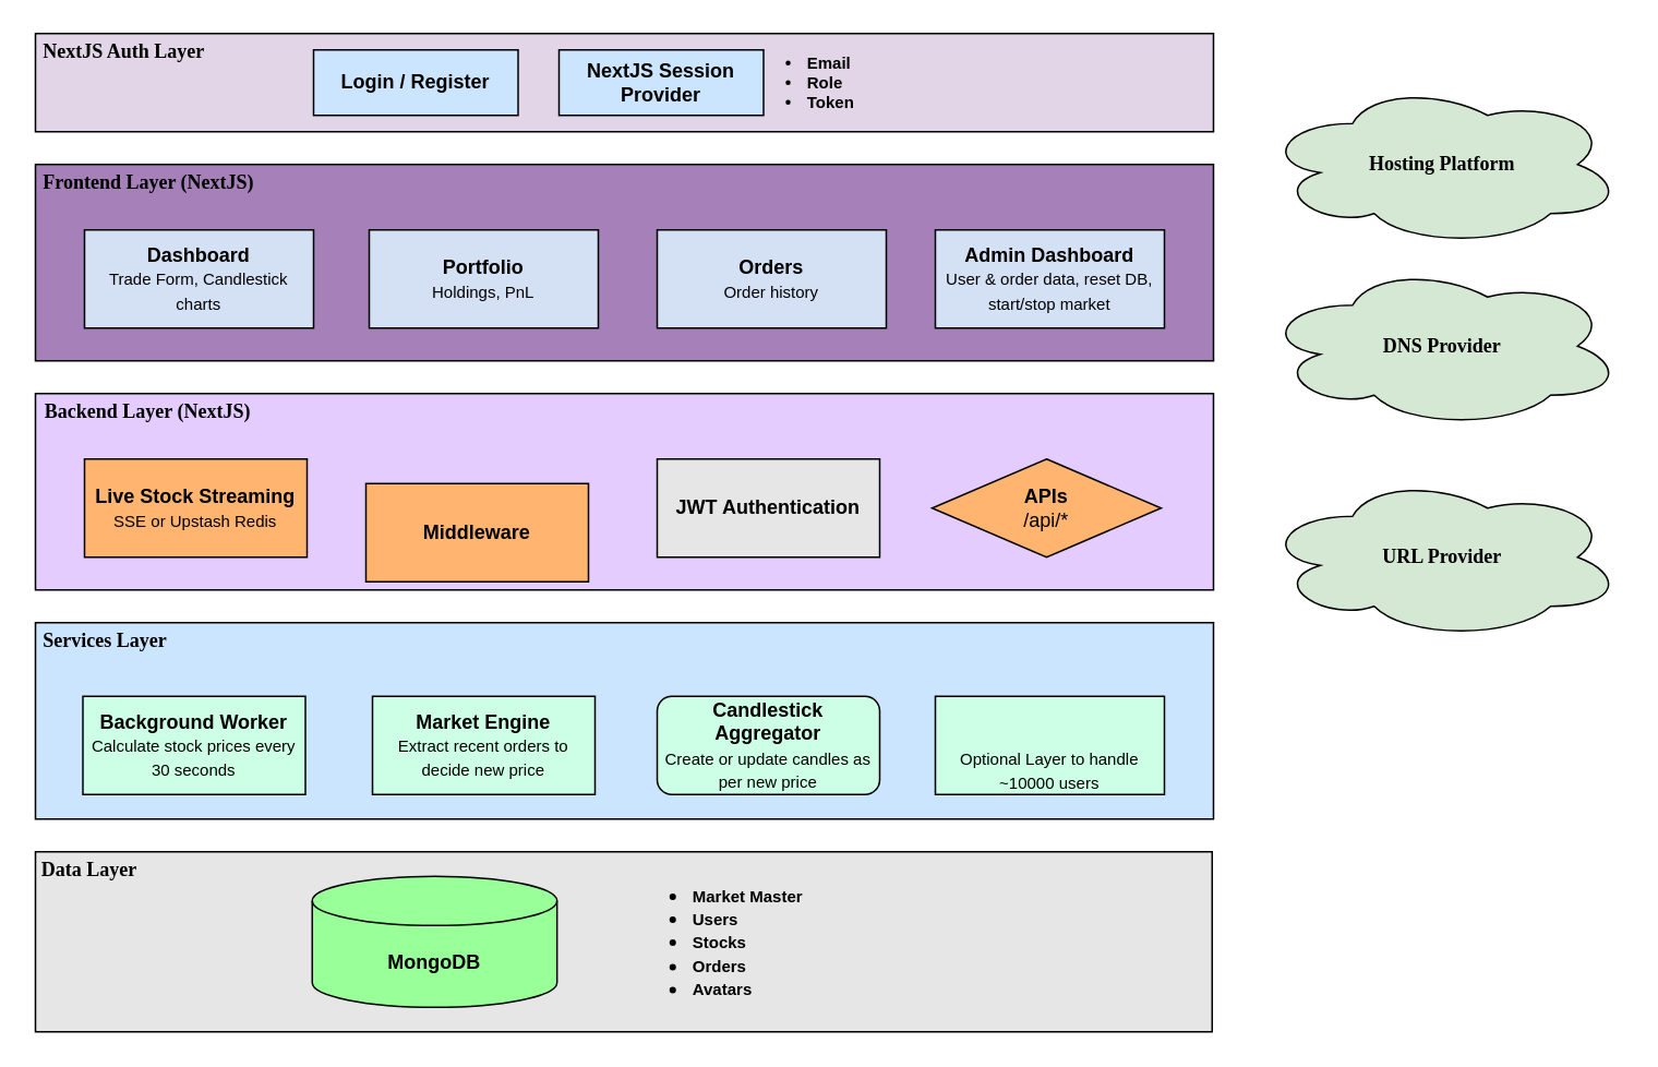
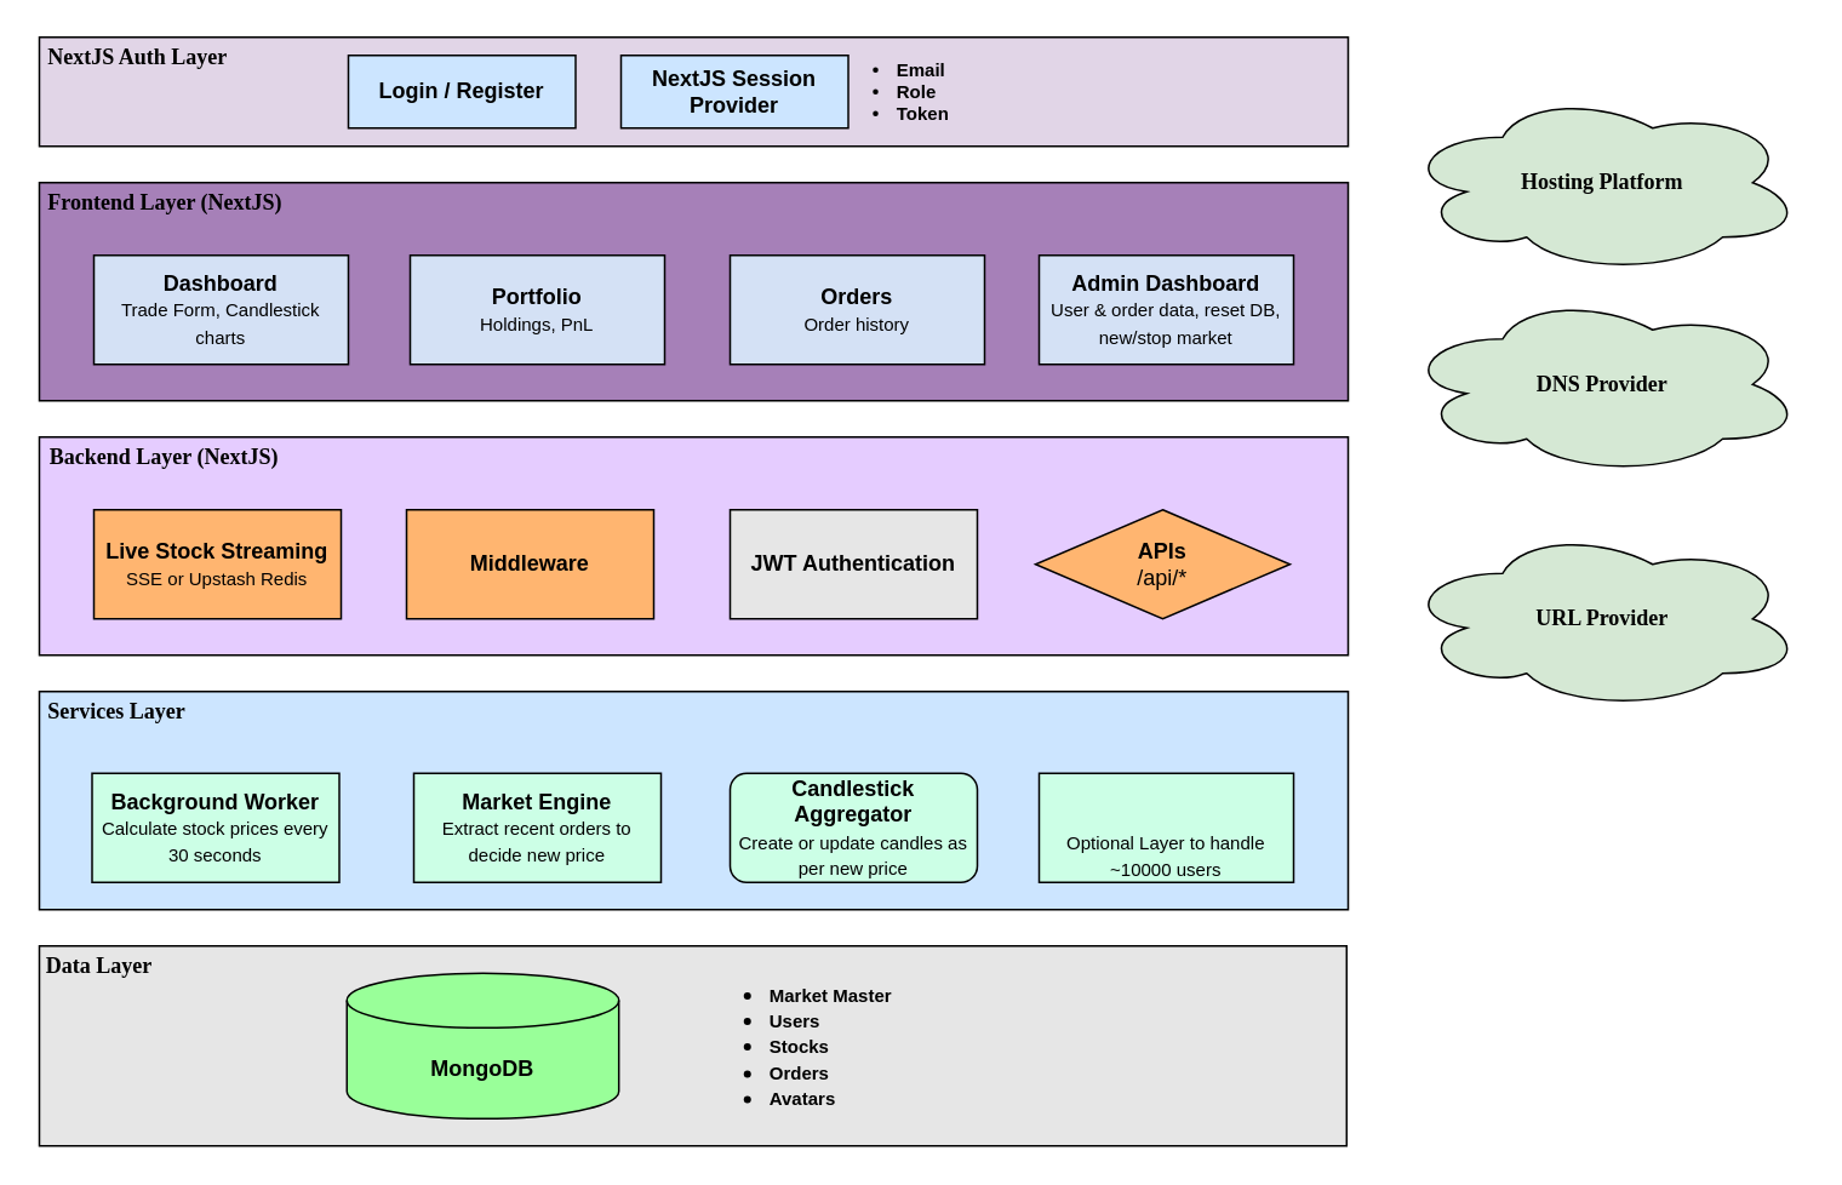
- <mxCell id="19" value="&lt;b&gt;Admin Dashboard&lt;/b&gt;&lt;div&gt;&lt;font style=&quot;font-size: 10px;&quot;&gt;User &amp;amp; order data, reset DB, start/stop market&lt;/font&gt;&lt;/div&gt;" style="rounded=0;whiteSpace=wrap;html=1;fillColor=#D4E1F5;" vertex="1" parent="1"><mxGeometry x="571" y="140" width="140" height="60" as="geometry" /></mxCell>
+ <mxCell id="19" value="&lt;b&gt;Admin Dashboard&lt;/b&gt;&lt;div&gt;&lt;font style=&quot;font-size: 10px;&quot;&gt;User &amp;amp; order data, reset DB, new/stop market&lt;/font&gt;&lt;/div&gt;" style="rounded=0;whiteSpace=wrap;html=1;fillColor=#D4E1F5;" vertex="1" parent="1"><mxGeometry x="571" y="140" width="140" height="60" as="geometry" /></mxCell>
- <mxCell id="11" value="&lt;b&gt;Middleware&lt;/b&gt;" style="rounded=0;whiteSpace=wrap;html=1;fillColor=#FFB570;" vertex="1" parent="1"><mxGeometry x="223" y="295" width="136" height="60" as="geometry" /></mxCell>
+ <mxCell id="11" value="&lt;b&gt;Middleware&lt;/b&gt;" style="rounded=0;whiteSpace=wrap;html=1;fillColor=#FFB570;" vertex="1" parent="1"><mxGeometry x="223" y="280" width="136" height="60" as="geometry" /></mxCell>
